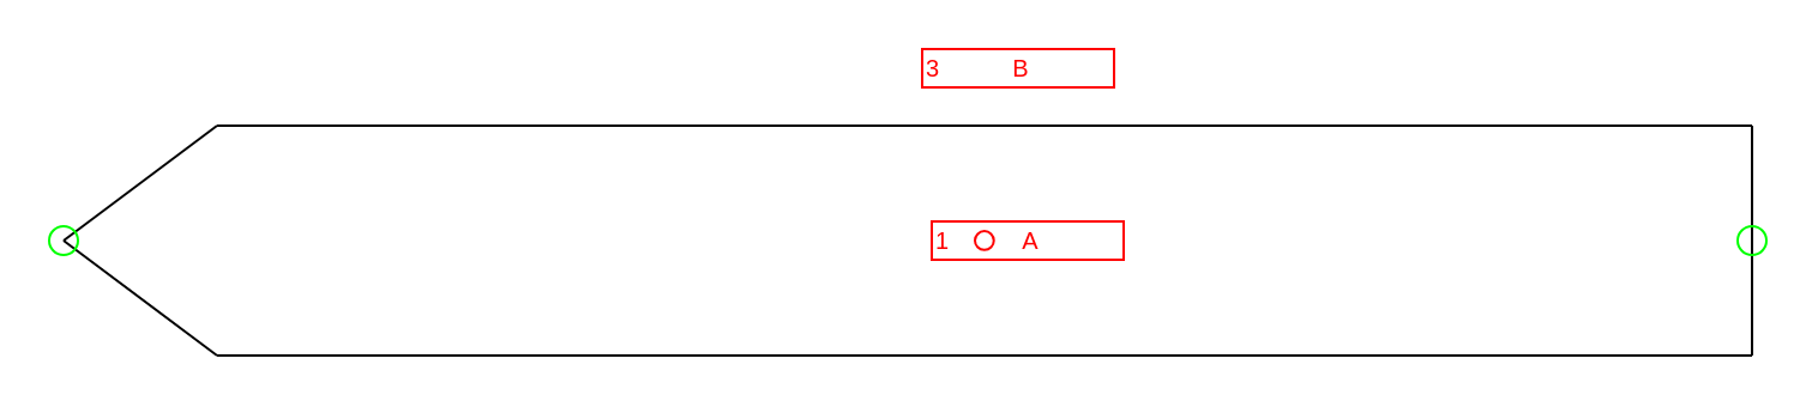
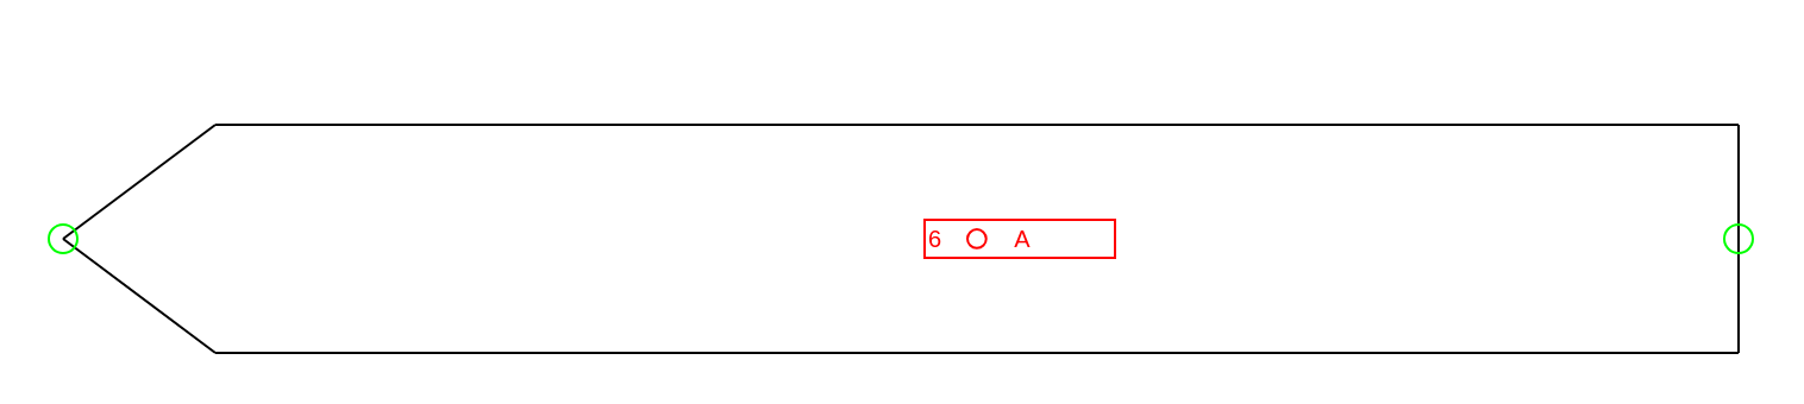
- <mxCell id="13" value="3&amp;nbsp; &amp;nbsp; &amp;nbsp; &amp;nbsp; &amp;nbsp; &amp;nbsp;B" style="rounded=0;whiteSpace=wrap;html=1;fillColor=none;strokeColor=#FF0000;fontColor=#FF0000;fontSize=10;align=left;" vertex="1" parent="11"><mxGeometry x="384" y="20" width="80" height="16" as="geometry" /></mxCell>
- <mxCell id="12" value="1&amp;nbsp; &amp;nbsp; &amp;nbsp; &amp;nbsp; &amp;nbsp; &amp;nbsp;A" style="rounded=0;whiteSpace=wrap;html=1;fillColor=none;strokeColor=#FF0000;fontColor=#FF0000;fontSize=10;align=left;" parent="11" vertex="1"><mxGeometry x="388" y="92" width="80" height="16" as="geometry" /></mxCell>
+ <mxCell id="12" value="6&amp;nbsp; &amp;nbsp; &amp;nbsp; &amp;nbsp; &amp;nbsp; &amp;nbsp;A" style="rounded=0;whiteSpace=wrap;html=1;fillColor=none;strokeColor=#FF0000;fontColor=#FF0000;fontSize=10;align=left;" parent="11" vertex="1"><mxGeometry x="388" y="92" width="80" height="16" as="geometry" /></mxCell>
